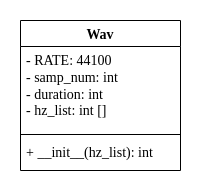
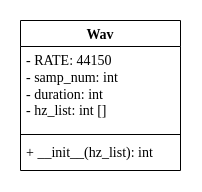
- <mxCell id="3" value="- RATE: 44100&lt;br style=&quot;font-size: 14px;&quot;&gt;- samp_num: int&lt;br style=&quot;font-size: 14px;&quot;&gt;- duration: int&lt;br&gt;- hz_list: int []" style="text;strokeColor=none;fillColor=none;align=left;verticalAlign=top;spacingLeft=4;spacingRight=4;overflow=hidden;rotatable=0;points=[[0,0.5],[1,0.5]];portConstraint=eastwest;whiteSpace=wrap;html=1;fontFamily=Times New Roman;fontSize=14;" parent="2" vertex="1"><mxGeometry y="26" width="160" height="84" as="geometry" /></mxCell>
+ <mxCell id="3" value="- RATE: 44150&lt;br style=&quot;font-size: 14px;&quot;&gt;- samp_num: int&lt;br style=&quot;font-size: 14px;&quot;&gt;- duration: int&lt;br&gt;- hz_list: int []" style="text;strokeColor=none;fillColor=none;align=left;verticalAlign=top;spacingLeft=4;spacingRight=4;overflow=hidden;rotatable=0;points=[[0,0.5],[1,0.5]];portConstraint=eastwest;whiteSpace=wrap;html=1;fontFamily=Times New Roman;fontSize=14;" parent="2" vertex="1"><mxGeometry y="26" width="160" height="84" as="geometry" /></mxCell>
